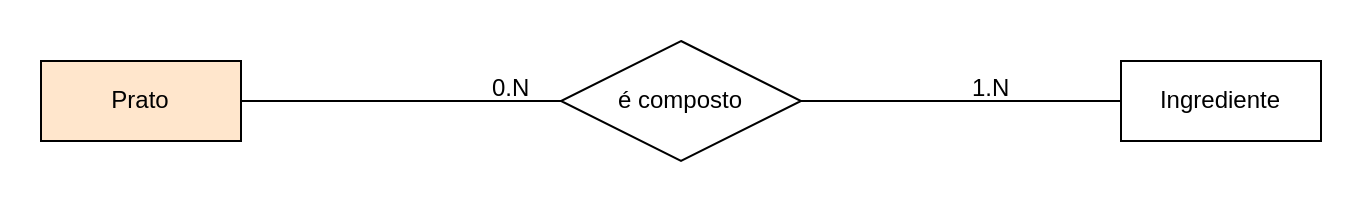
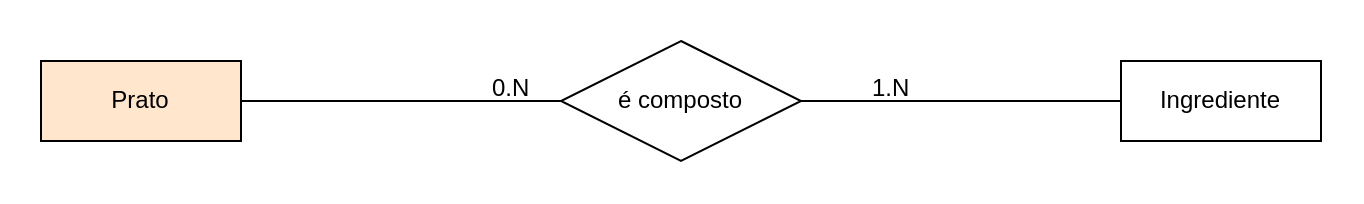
- <mxCell id="6" value="1.N" style="text;strokeColor=none;fillColor=none;spacingLeft=4;spacingRight=4;overflow=hidden;rotatable=0;points=[[0,0.5],[1,0.5]];portConstraint=eastwest;fontSize=12;whiteSpace=wrap;html=1;" vertex="1" parent="1"><mxGeometry x="480" y="30" width="40" height="30" as="geometry" /></mxCell>
+ <mxCell id="6" value="1.N" style="text;strokeColor=none;fillColor=none;spacingLeft=4;spacingRight=4;overflow=hidden;rotatable=0;points=[[0,0.5],[1,0.5]];portConstraint=eastwest;fontSize=12;whiteSpace=wrap;html=1;" vertex="1" parent="1"><mxGeometry x="430" y="30" width="40" height="30" as="geometry" /></mxCell>
